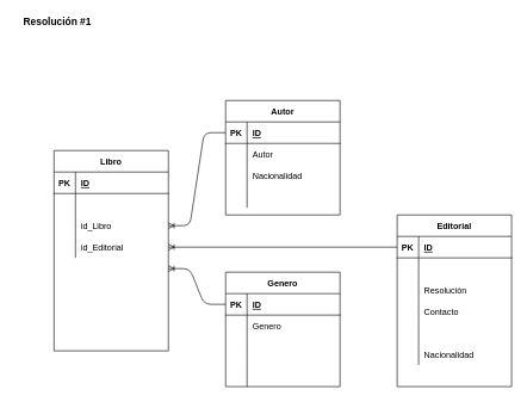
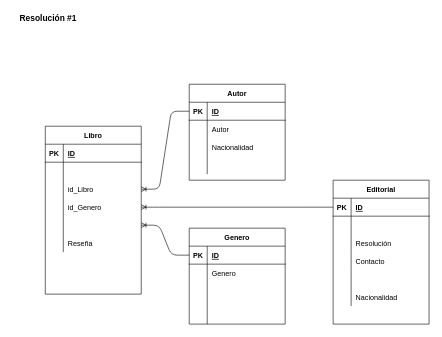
- <mxCell id="14" value="id_Editorial" style="shape=partialRectangle;connectable=0;fillColor=none;top=0;left=0;bottom=0;right=0;align=left;spacingLeft=6;overflow=hidden;" parent="12" vertex="1"><mxGeometry x="30" width="130" height="30" as="geometry" /></mxCell>
+ <mxCell id="14" value="id_Genero" style="shape=partialRectangle;connectable=0;fillColor=none;top=0;left=0;bottom=0;right=0;align=left;spacingLeft=6;overflow=hidden;" parent="12" vertex="1"><mxGeometry x="30" width="130" height="30" as="geometry" /></mxCell>
+ <mxCell id="19" value="Reseña" style="shape=partialRectangle;connectable=0;fillColor=none;top=0;left=0;bottom=0;right=0;align=left;spacingLeft=6;overflow=hidden;" parent="17" vertex="1"><mxGeometry x="30" width="130" height="30" as="geometry" /></mxCell>
